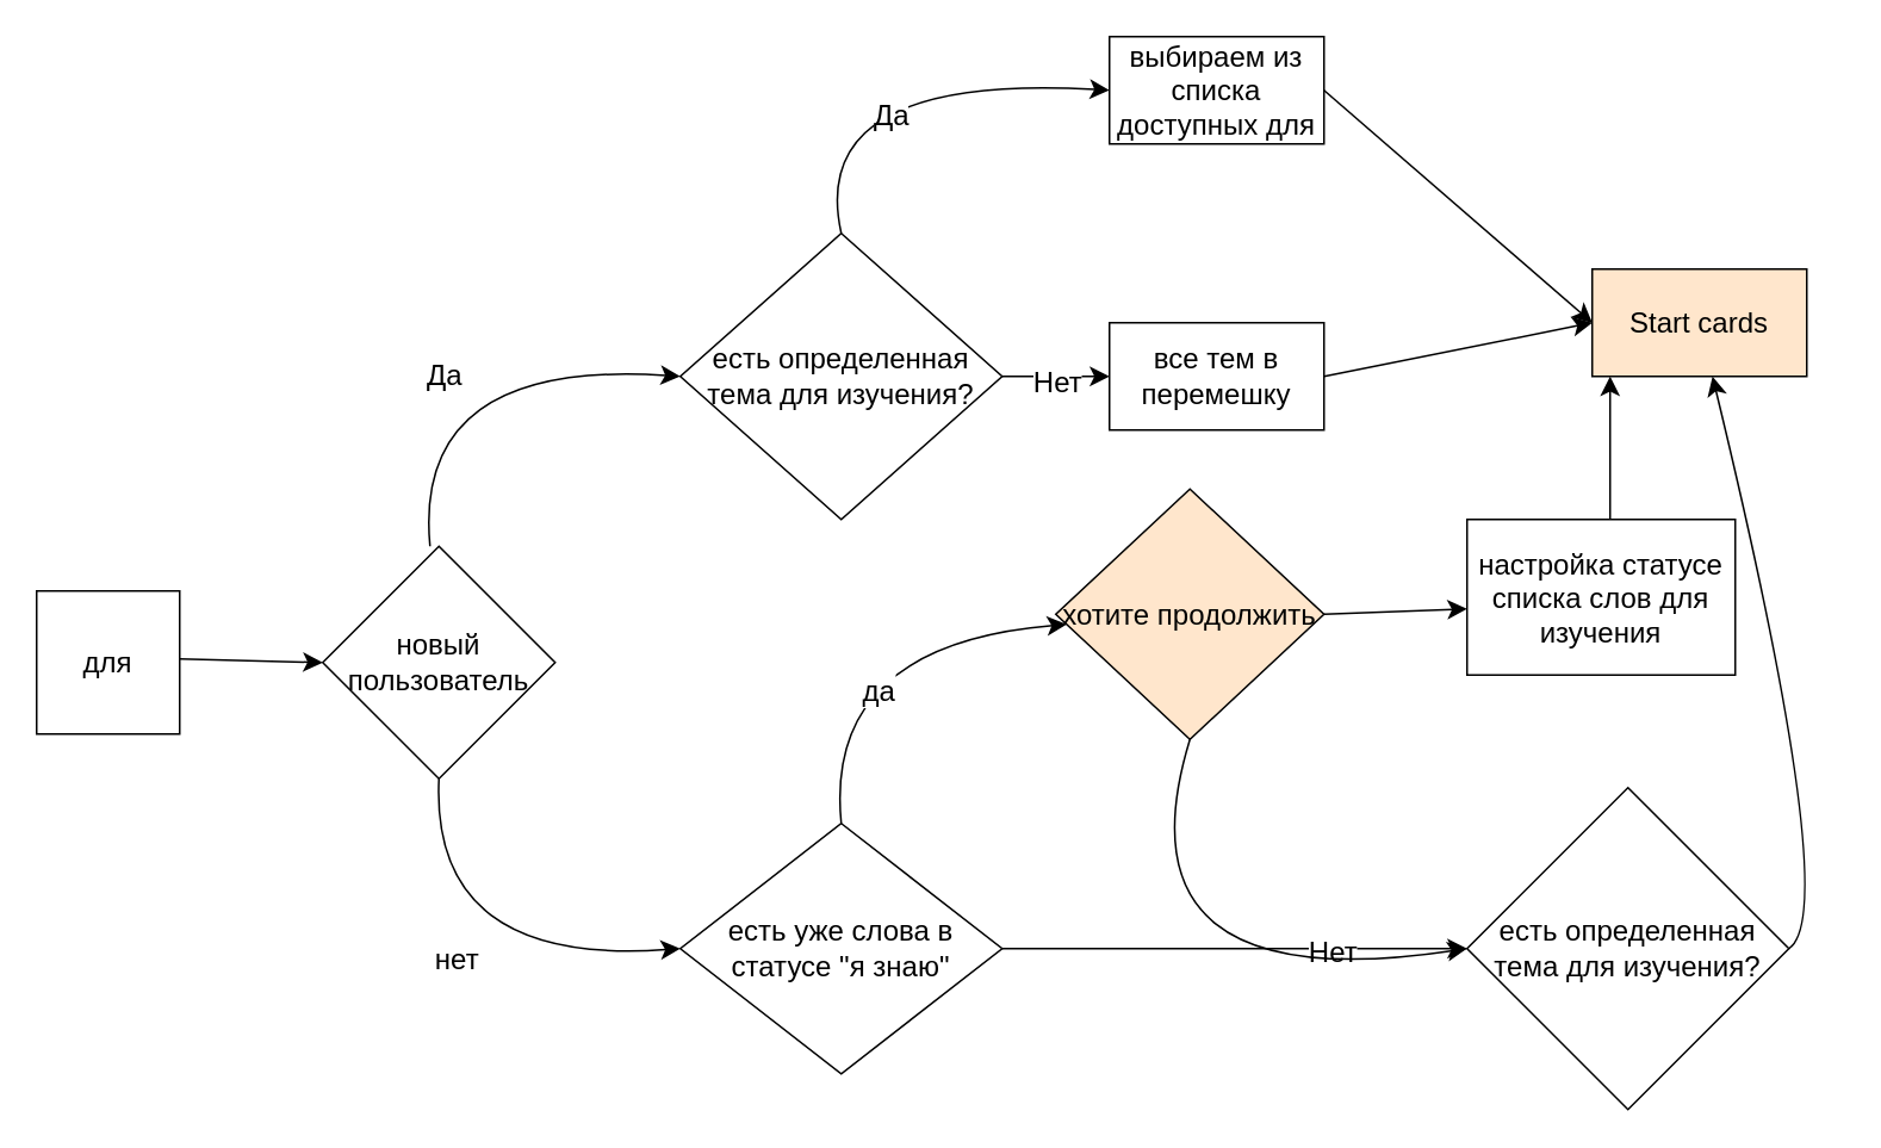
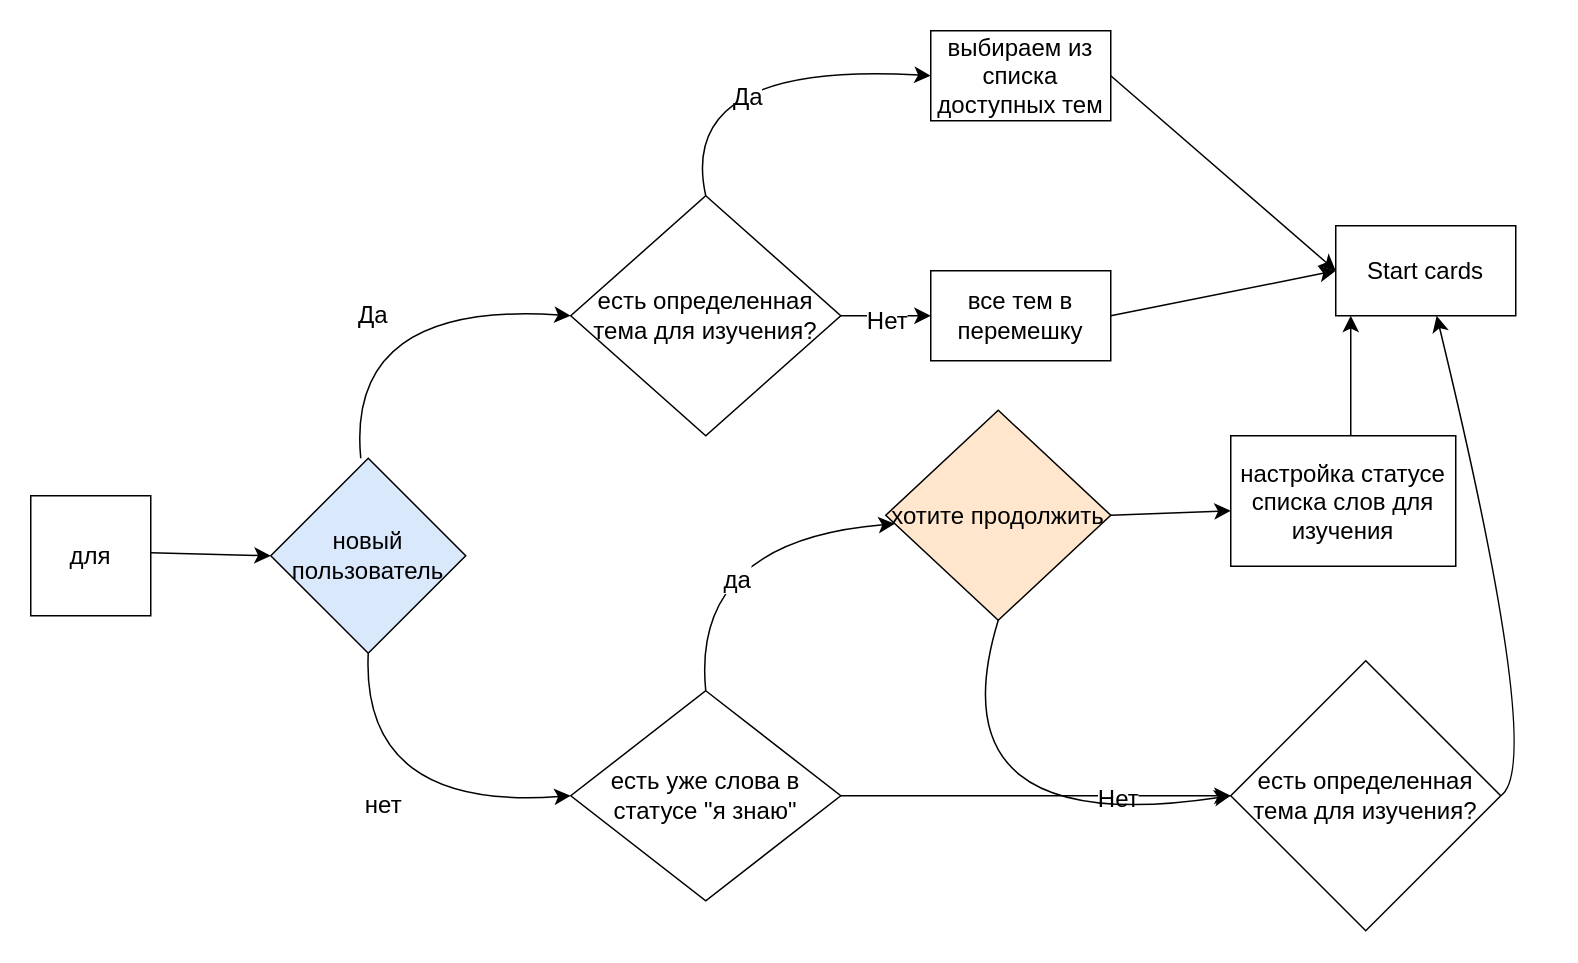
- <mxCell id="15" value="выбираем из списка доступных для" style="rounded=0;whiteSpace=wrap;html=1;fontSize=16;" vertex="1" parent="1"><mxGeometry x="620" y="20" width="120" height="60" as="geometry" /></mxCell>
+ <mxCell id="15" value="выбираем из списка доступных тем" style="rounded=0;whiteSpace=wrap;html=1;fontSize=16;" vertex="1" parent="1"><mxGeometry x="620" y="20" width="120" height="60" as="geometry" /></mxCell>
- <mxCell id="28" value="Start cards" style="rounded=0;whiteSpace=wrap;html=1;fontSize=16;fillColor=#ffe6cc;" vertex="1" parent="1"><mxGeometry x="890" y="150" width="120" height="60" as="geometry" /></mxCell>
+ <mxCell id="28" value="Start cards" style="rounded=0;whiteSpace=wrap;html=1;fontSize=16;" vertex="1" parent="1"><mxGeometry x="890" y="150" width="120" height="60" as="geometry" /></mxCell>
- <mxCell id="4" value="новый пользователь&lt;br&gt;" style="rhombus;whiteSpace=wrap;html=1;fontSize=16;" vertex="1" parent="1"><mxGeometry x="180" y="305" width="130" height="130" as="geometry" /></mxCell>
+ <mxCell id="4" value="новый пользователь&lt;br&gt;" style="rhombus;whiteSpace=wrap;html=1;fontSize=16;fillColor=#dae8fc;" vertex="1" parent="1"><mxGeometry x="180" y="305" width="130" height="130" as="geometry" /></mxCell>
